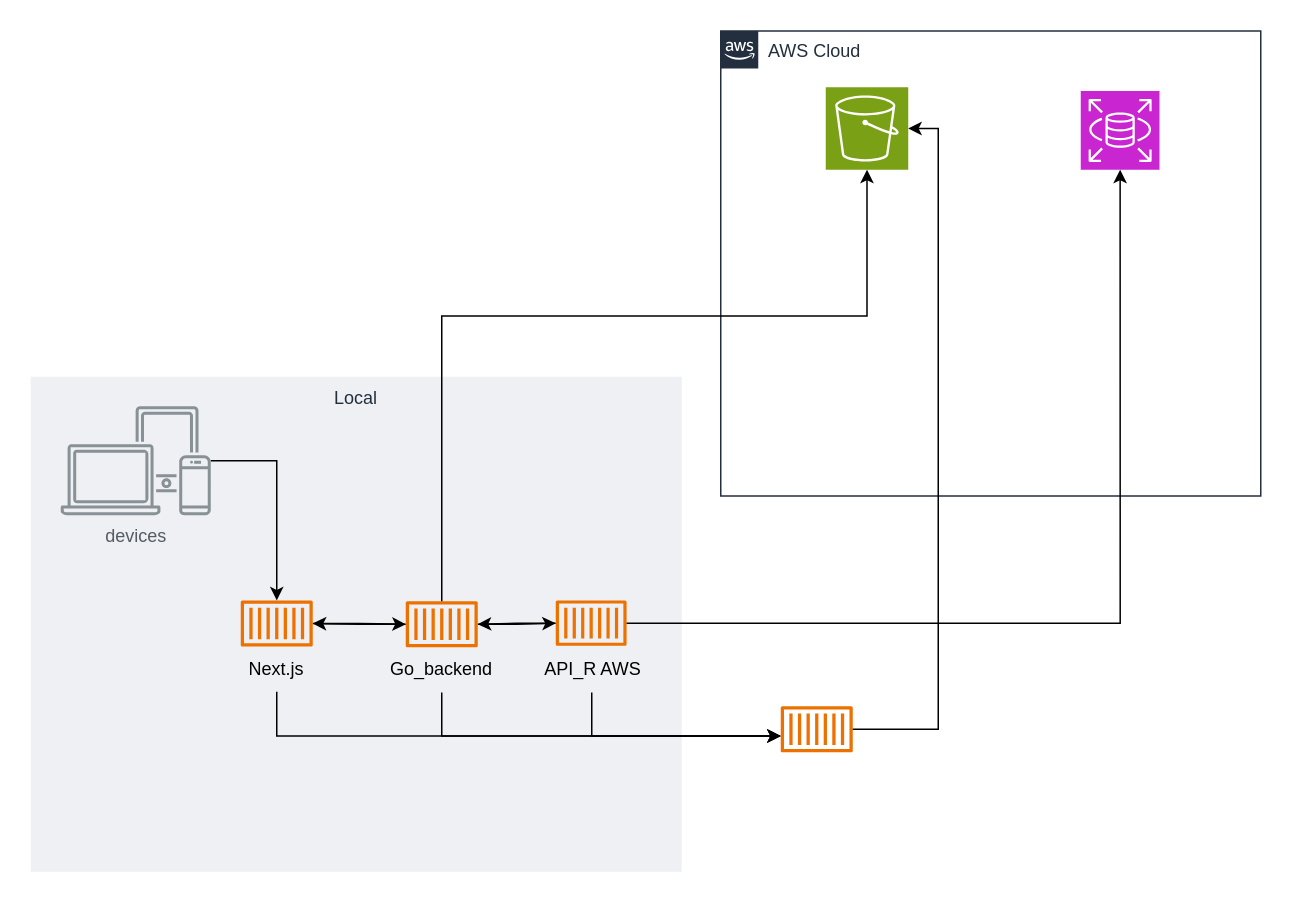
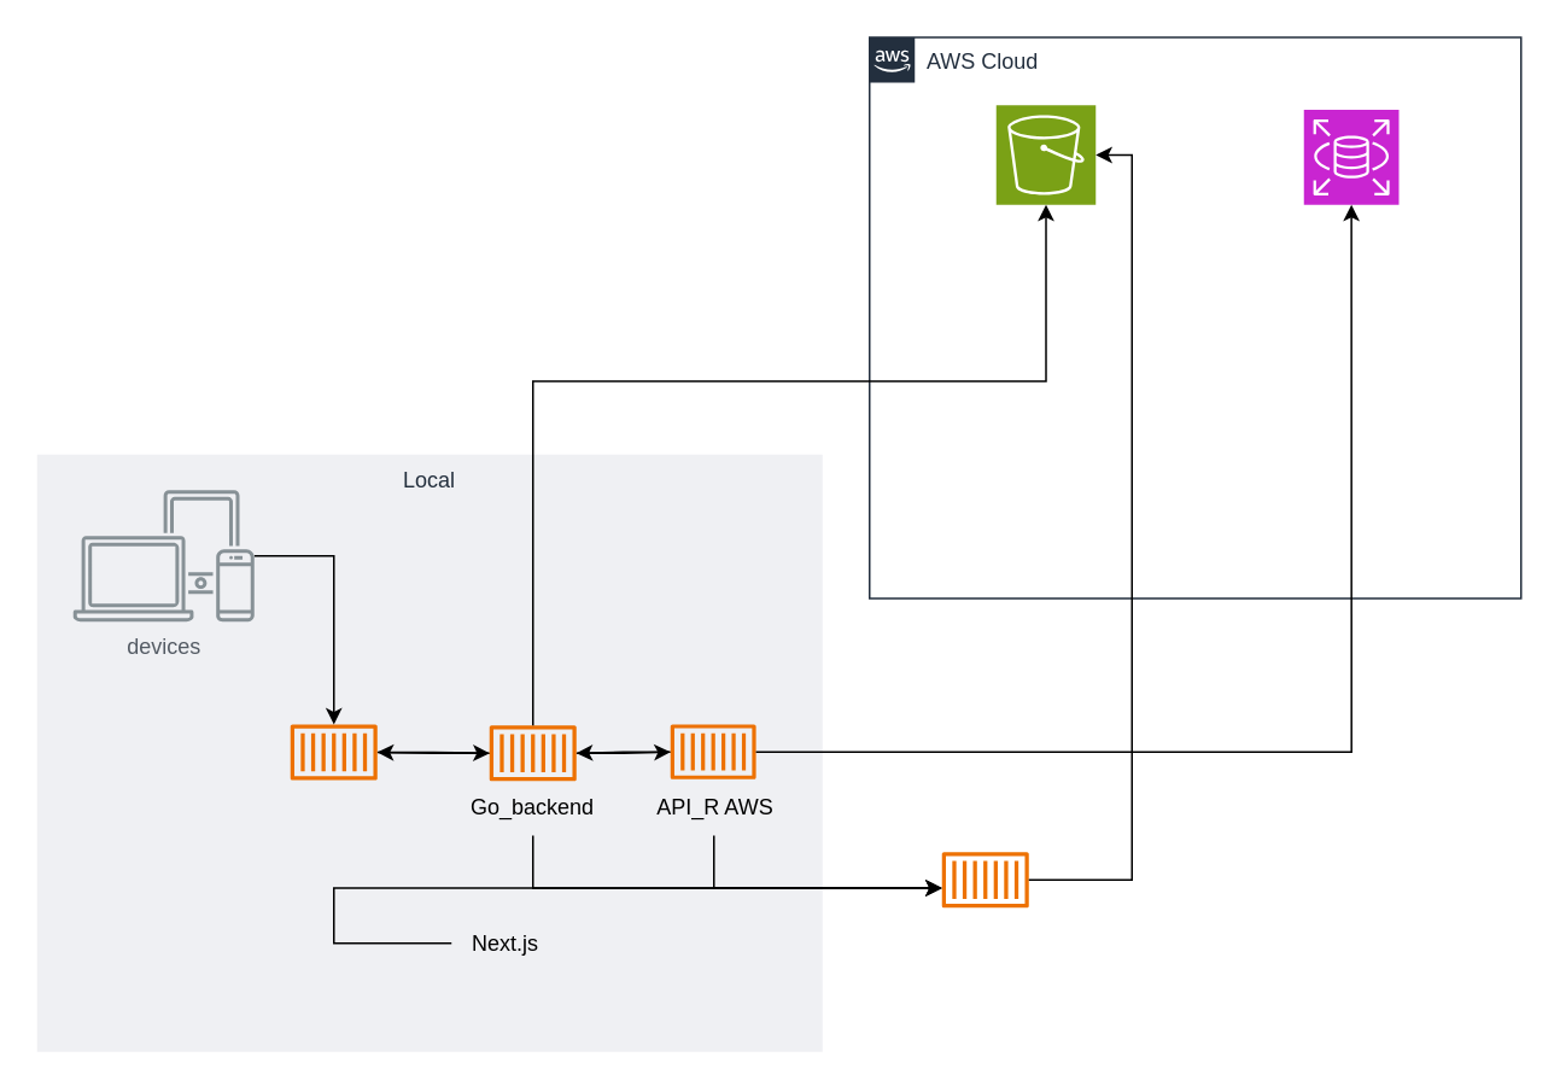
- <mxCell id="19" value="Next.js" style="text;html=1;align=center;verticalAlign=middle;whiteSpace=wrap;rounded=0;" parent="1" vertex="1"><mxGeometry x="154" y="430.5" width="60" height="30" as="geometry" /></mxCell>
+ <mxCell id="19" value="Next.js" style="text;html=1;align=center;verticalAlign=middle;whiteSpace=wrap;rounded=0;" parent="1" vertex="1"><mxGeometry x="249" y="505.5" width="60" height="30" as="geometry" /></mxCell>
